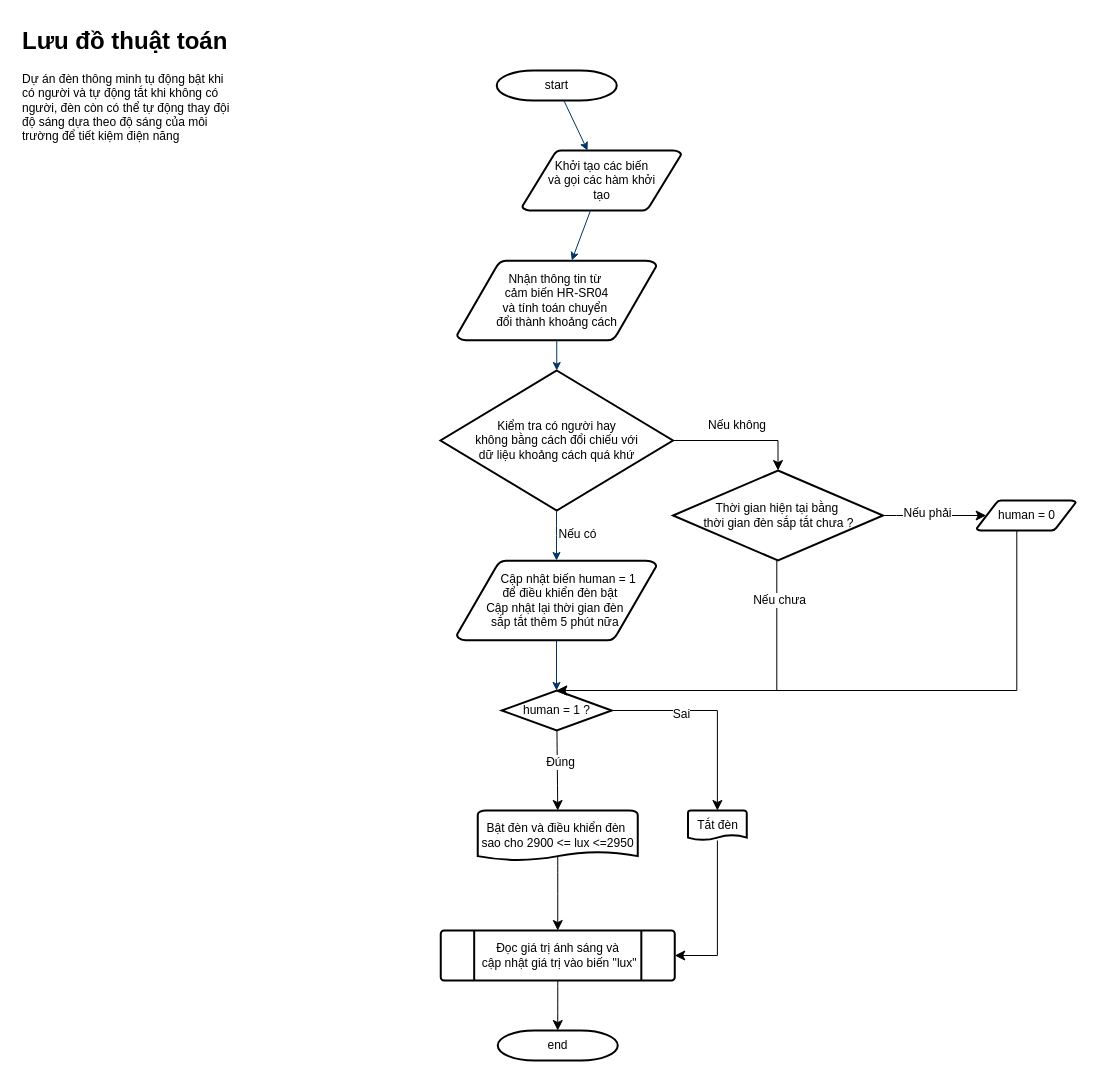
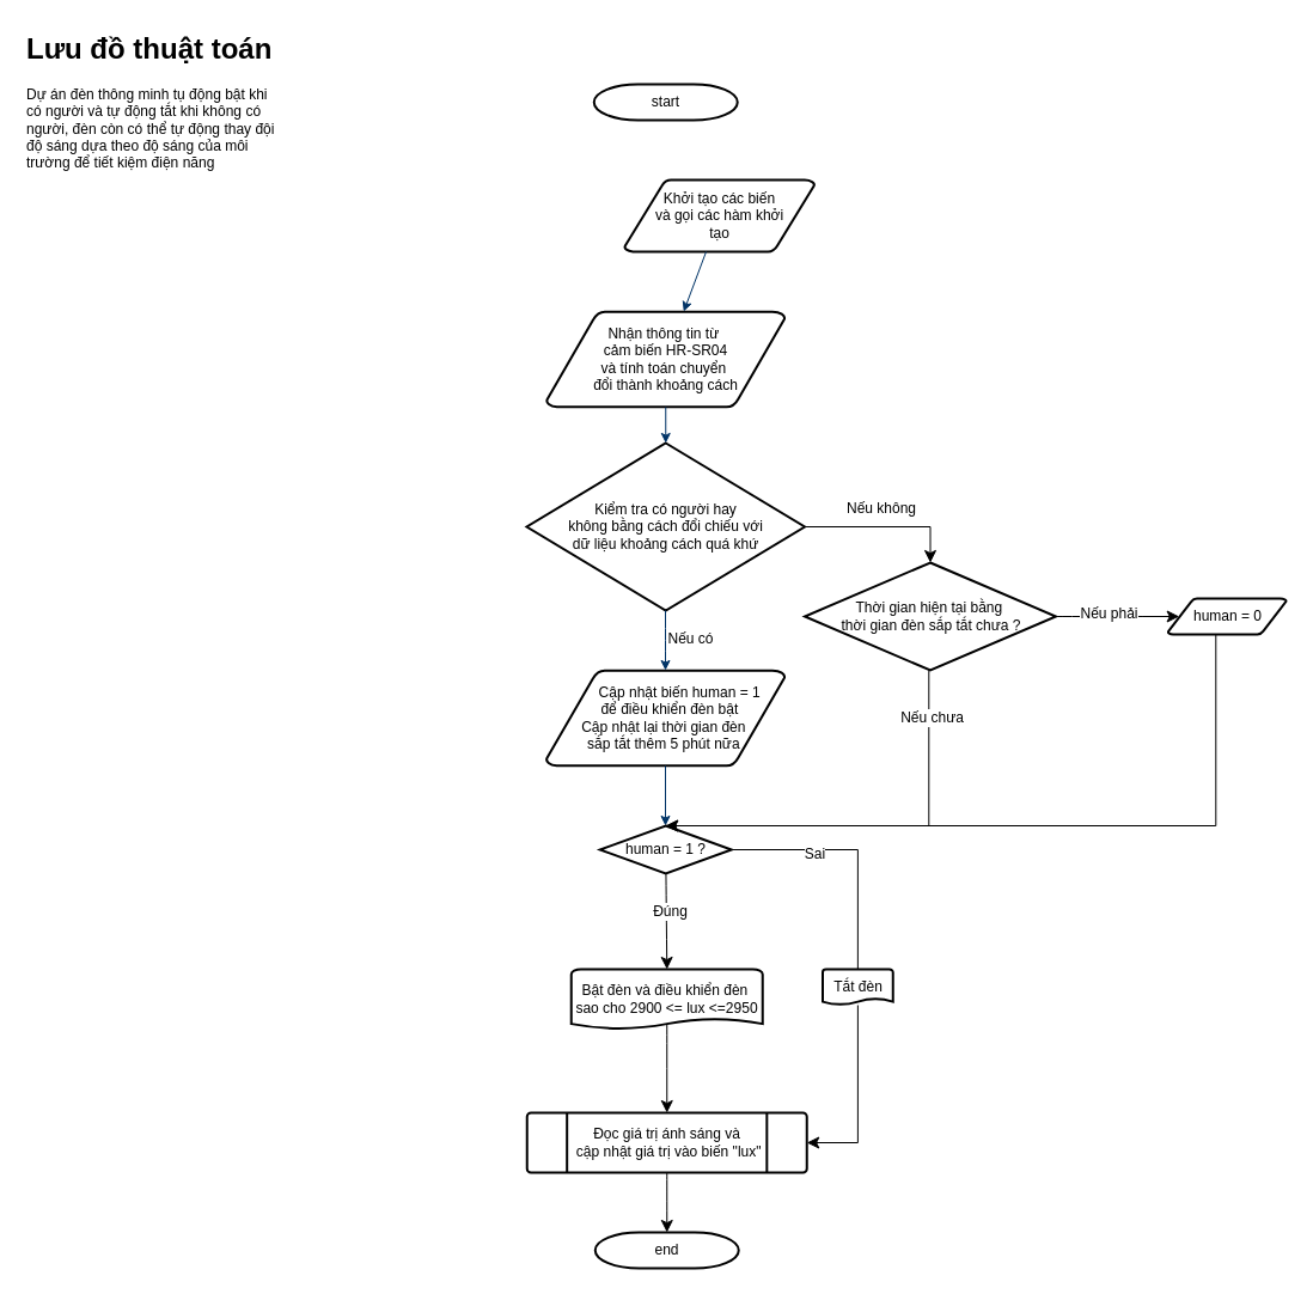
- <mxCell id="7" style="fontStyle=1;strokeColor=#003366;strokeWidth=1;html=1;" parent="1" source="2" target="3" edge="1"><mxGeometry relative="1" as="geometry" /></mxCell>
- <mxCell id="28" style="edgeStyle=orthogonalEdgeStyle;rounded=0;orthogonalLoop=1;jettySize=auto;html=1;entryX=0.5;entryY=0;entryDx=0;entryDy=0;entryPerimeter=0;fontSize=12;startSize=8;endSize=8;" edge="1" parent="1" source="16" target="27"><mxGeometry relative="1" as="geometry" /></mxCell>
+ <mxCell id="28" style="edgeStyle=orthogonalEdgeStyle;rounded=0;orthogonalLoop=1;jettySize=auto;html=1;entryX=0.5;entryY=0;entryDx=0;entryDy=0;entryPerimeter=0;fontSize=12;startSize=8;endSize=8;endArrow=none;" edge="1" parent="1" source="16" target="27"><mxGeometry relative="1" as="geometry" /></mxCell>
